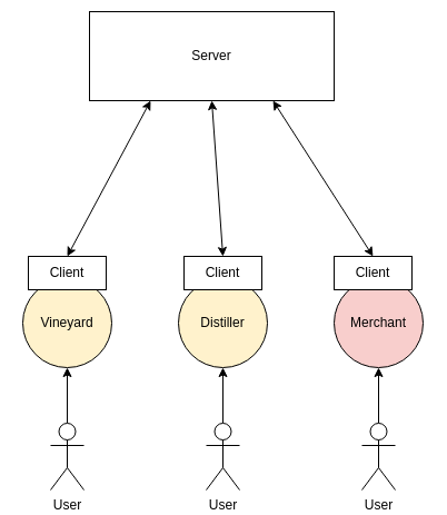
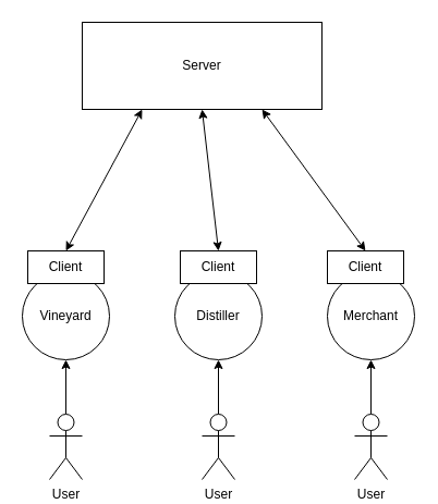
- <mxCell id="2" value="Server" style="rounded=0;whiteSpace=wrap;html=1;" vertex="1" parent="1"><mxGeometry x="80" y="10" width="220" height="80" as="geometry" /></mxCell>
+ <mxCell id="2" value="Server" style="rounded=0;whiteSpace=wrap;html=1;" vertex="1" parent="1"><mxGeometry x="75" y="20" width="220" height="80" as="geometry" /></mxCell>
- <mxCell id="3" value="Vineyard" style="ellipse;whiteSpace=wrap;html=1;aspect=fixed;fillColor=#fff2cc;" vertex="1" parent="1"><mxGeometry x="20" y="250" width="80" height="80" as="geometry" /></mxCell>
+ <mxCell id="3" value="Vineyard" style="ellipse;whiteSpace=wrap;html=1;aspect=fixed;" vertex="1" parent="1"><mxGeometry x="20" y="250" width="80" height="80" as="geometry" /></mxCell>
- <mxCell id="4" value="Distiller" style="ellipse;whiteSpace=wrap;html=1;aspect=fixed;fillColor=#fff2cc;" vertex="1" parent="1"><mxGeometry x="160" y="250" width="80" height="80" as="geometry" /></mxCell>
+ <mxCell id="4" value="Distiller" style="ellipse;whiteSpace=wrap;html=1;aspect=fixed;" vertex="1" parent="1"><mxGeometry x="160" y="250" width="80" height="80" as="geometry" /></mxCell>
- <mxCell id="5" value="Merchant" style="ellipse;whiteSpace=wrap;html=1;aspect=fixed;fillColor=#f8cecc;" vertex="1" parent="1"><mxGeometry x="300" y="250" width="80" height="80" as="geometry" /></mxCell>
+ <mxCell id="5" value="Merchant" style="ellipse;whiteSpace=wrap;html=1;aspect=fixed;" vertex="1" parent="1"><mxGeometry x="300" y="250" width="80" height="80" as="geometry" /></mxCell>
